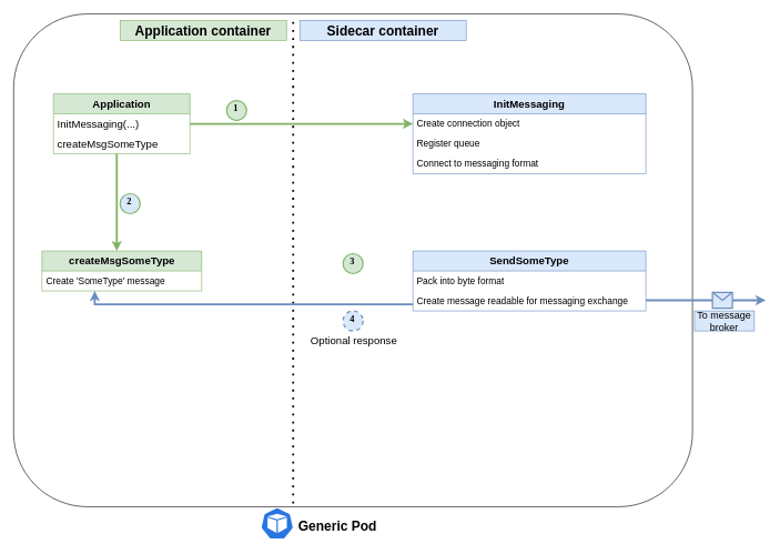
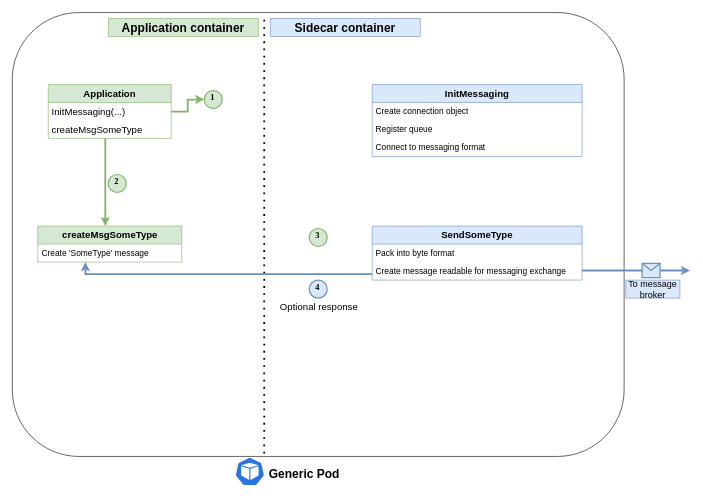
- <mxCell id="10" style="edgeStyle=orthogonalEdgeStyle;rounded=0;orthogonalLoop=1;jettySize=auto;html=1;fillColor=#d5e8d4;strokeColor=#82b366;strokeWidth=3;" parent="1" source="4" target="7" edge="1"><mxGeometry relative="1" as="geometry" /></mxCell>
+ <mxCell id="10" style="edgeStyle=orthogonalEdgeStyle;rounded=0;orthogonalLoop=1;jettySize=auto;html=1;fillColor=#d5e8d4;strokeColor=#82b366;strokeWidth=3;" parent="1" source="4" target="21" edge="1"><mxGeometry relative="1" as="geometry" /></mxCell>
- <mxCell id="25" value="&lt;b&gt;2&lt;/b&gt;" style="ellipse;whiteSpace=wrap;html=1;aspect=fixed;strokeWidth=2;fontFamily=Tahoma;spacingBottom=4;spacingRight=2;strokeColor=#82b366;fontSize=14;fillColor=#dae8fc;" parent="1" vertex="1"><mxGeometry x="180" y="290" width="30" height="30" as="geometry" /></mxCell>
+ <mxCell id="25" value="&lt;b&gt;2&lt;/b&gt;" style="ellipse;whiteSpace=wrap;html=1;aspect=fixed;strokeWidth=2;fontFamily=Tahoma;spacingBottom=4;spacingRight=2;strokeColor=#82b366;fontSize=14;fillColor=#d5e8d4;" parent="1" vertex="1"><mxGeometry x="180" y="290" width="30" height="30" as="geometry" /></mxCell>
- <mxCell id="24" value="&lt;b&gt;4&lt;/b&gt;" style="ellipse;whiteSpace=wrap;html=1;aspect=fixed;strokeWidth=2;fontFamily=Tahoma;spacingBottom=4;spacingRight=2;strokeColor=#6c8ebf;fontSize=14;fillColor=#dae8fc;dashed=1;" parent="1" vertex="1"><mxGeometry x="515" y="466" width="30" height="30" as="geometry" /></mxCell>
+ <mxCell id="24" value="&lt;b&gt;4&lt;/b&gt;" style="ellipse;whiteSpace=wrap;html=1;aspect=fixed;strokeWidth=2;fontFamily=Tahoma;spacingBottom=4;spacingRight=2;strokeColor=#6c8ebf;fontSize=14;fillColor=#dae8fc;" parent="1" vertex="1"><mxGeometry x="515" y="466" width="30" height="30" as="geometry" /></mxCell>
